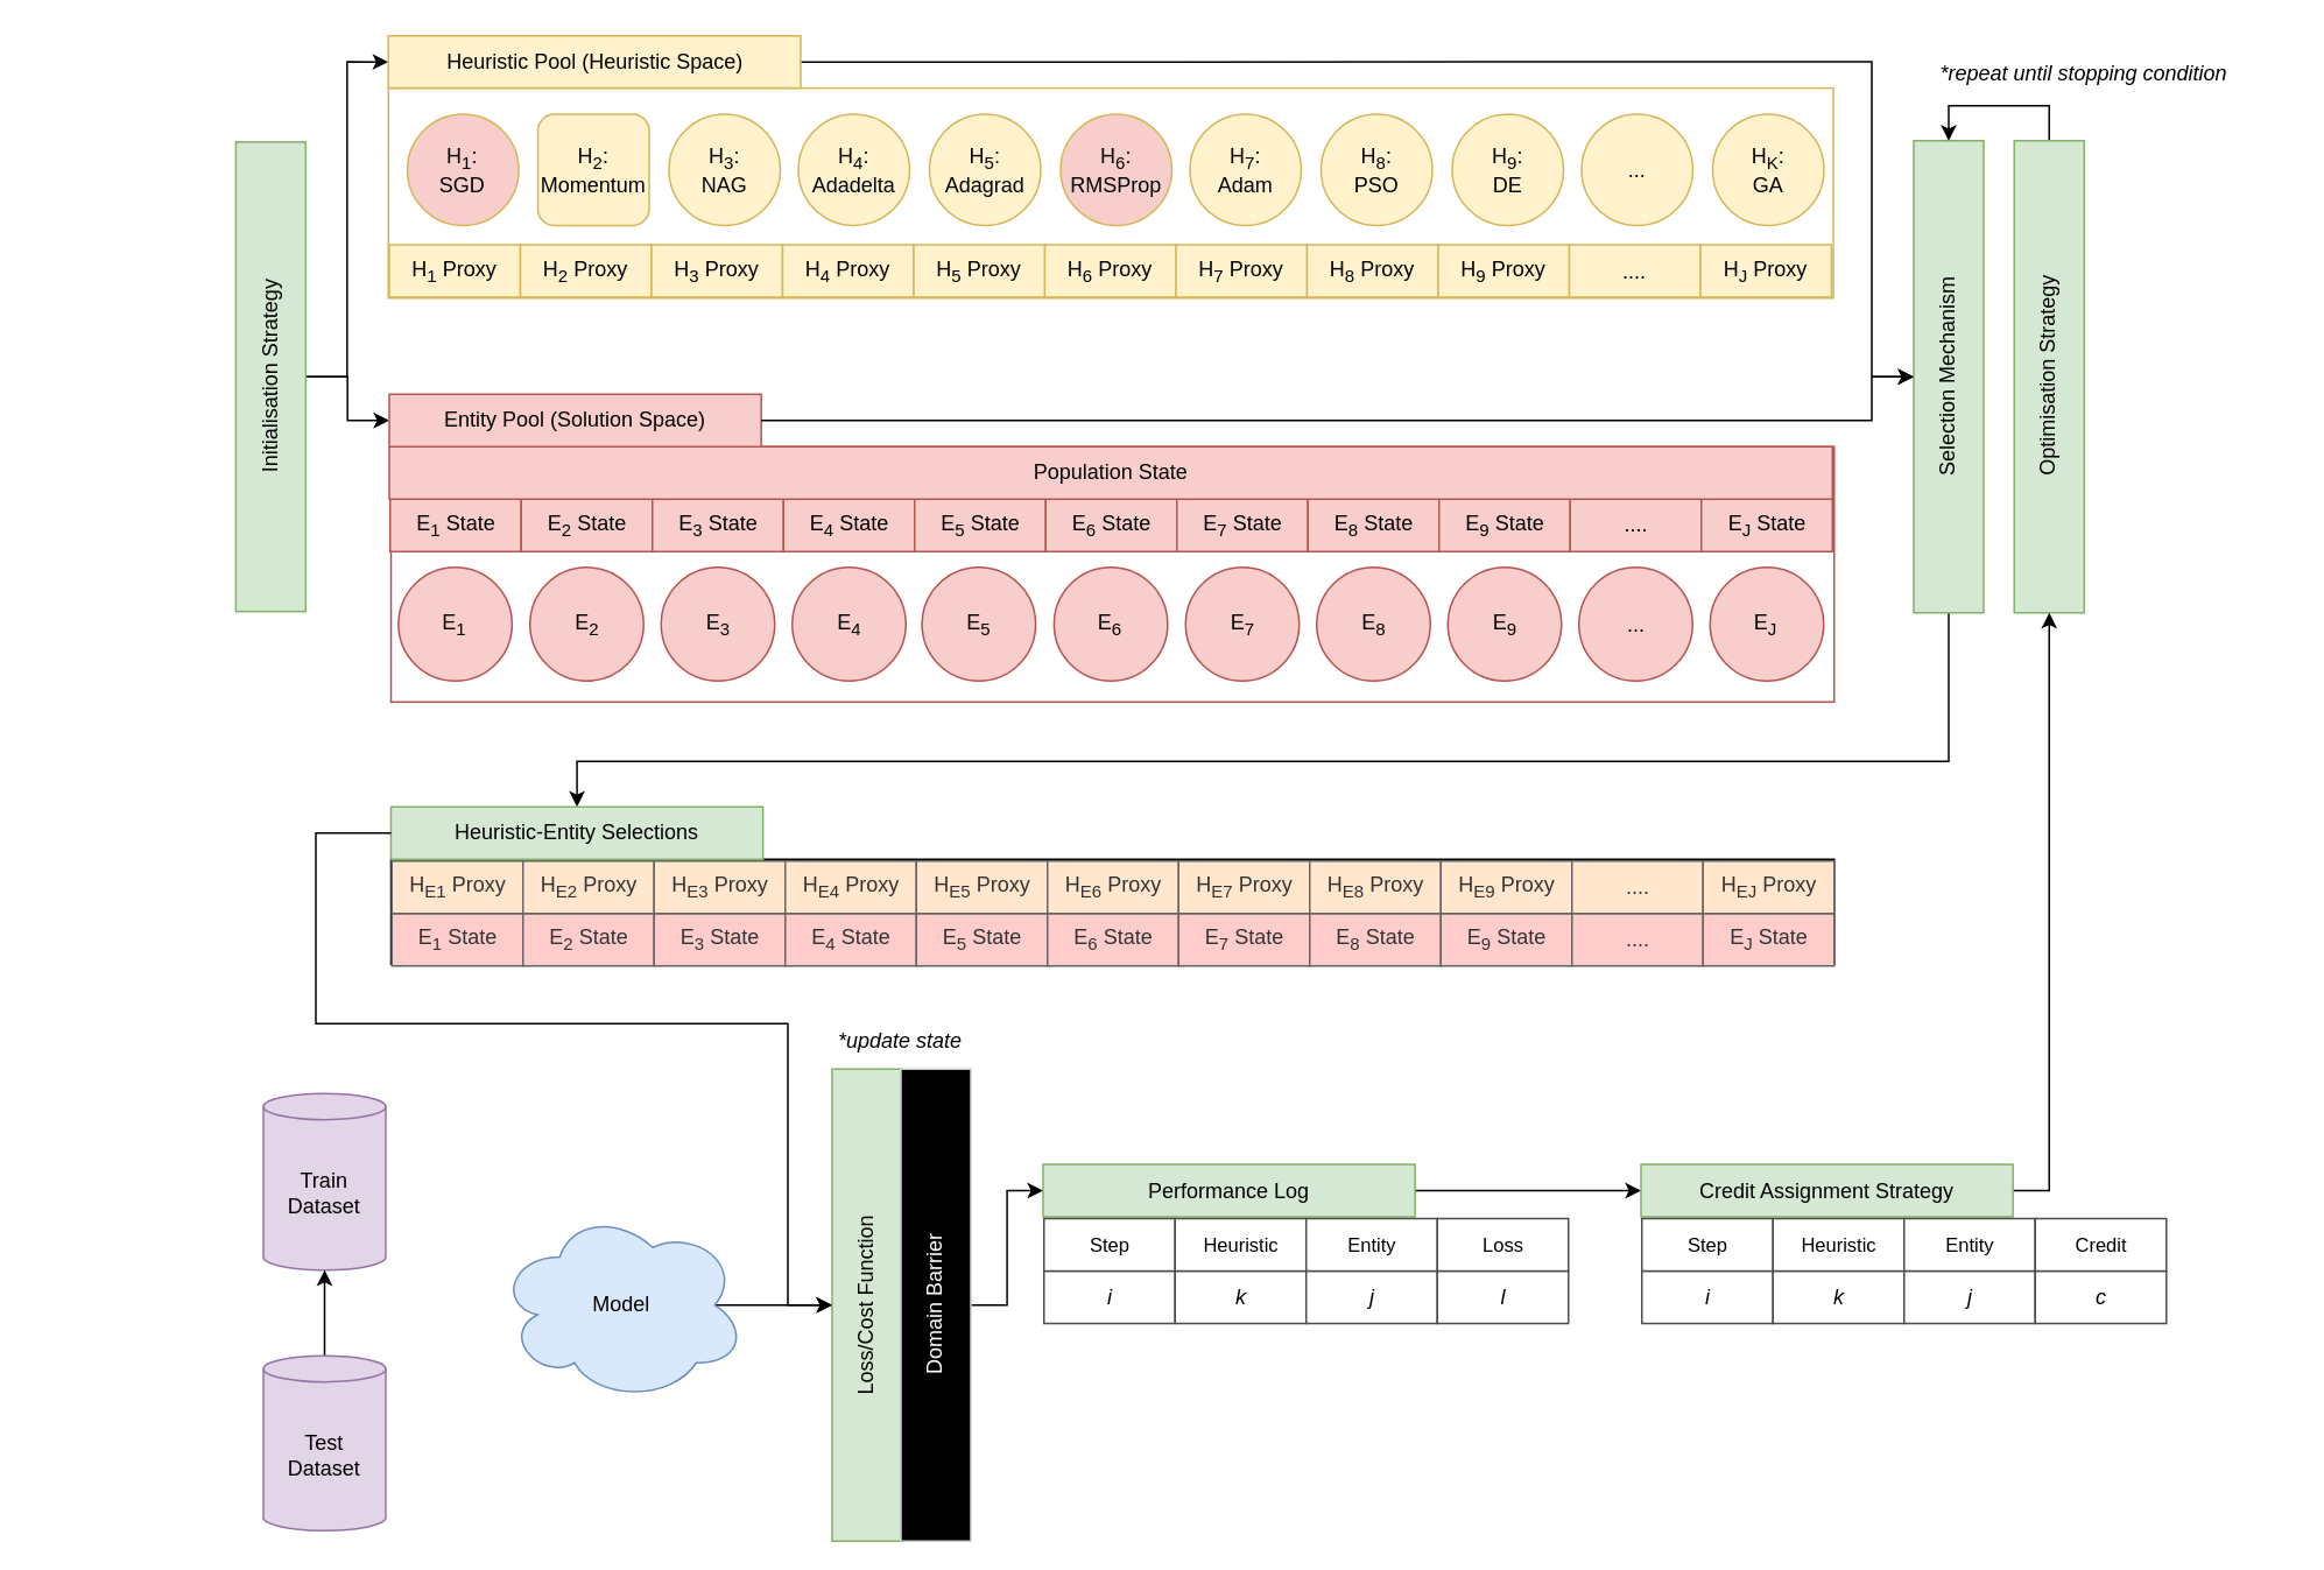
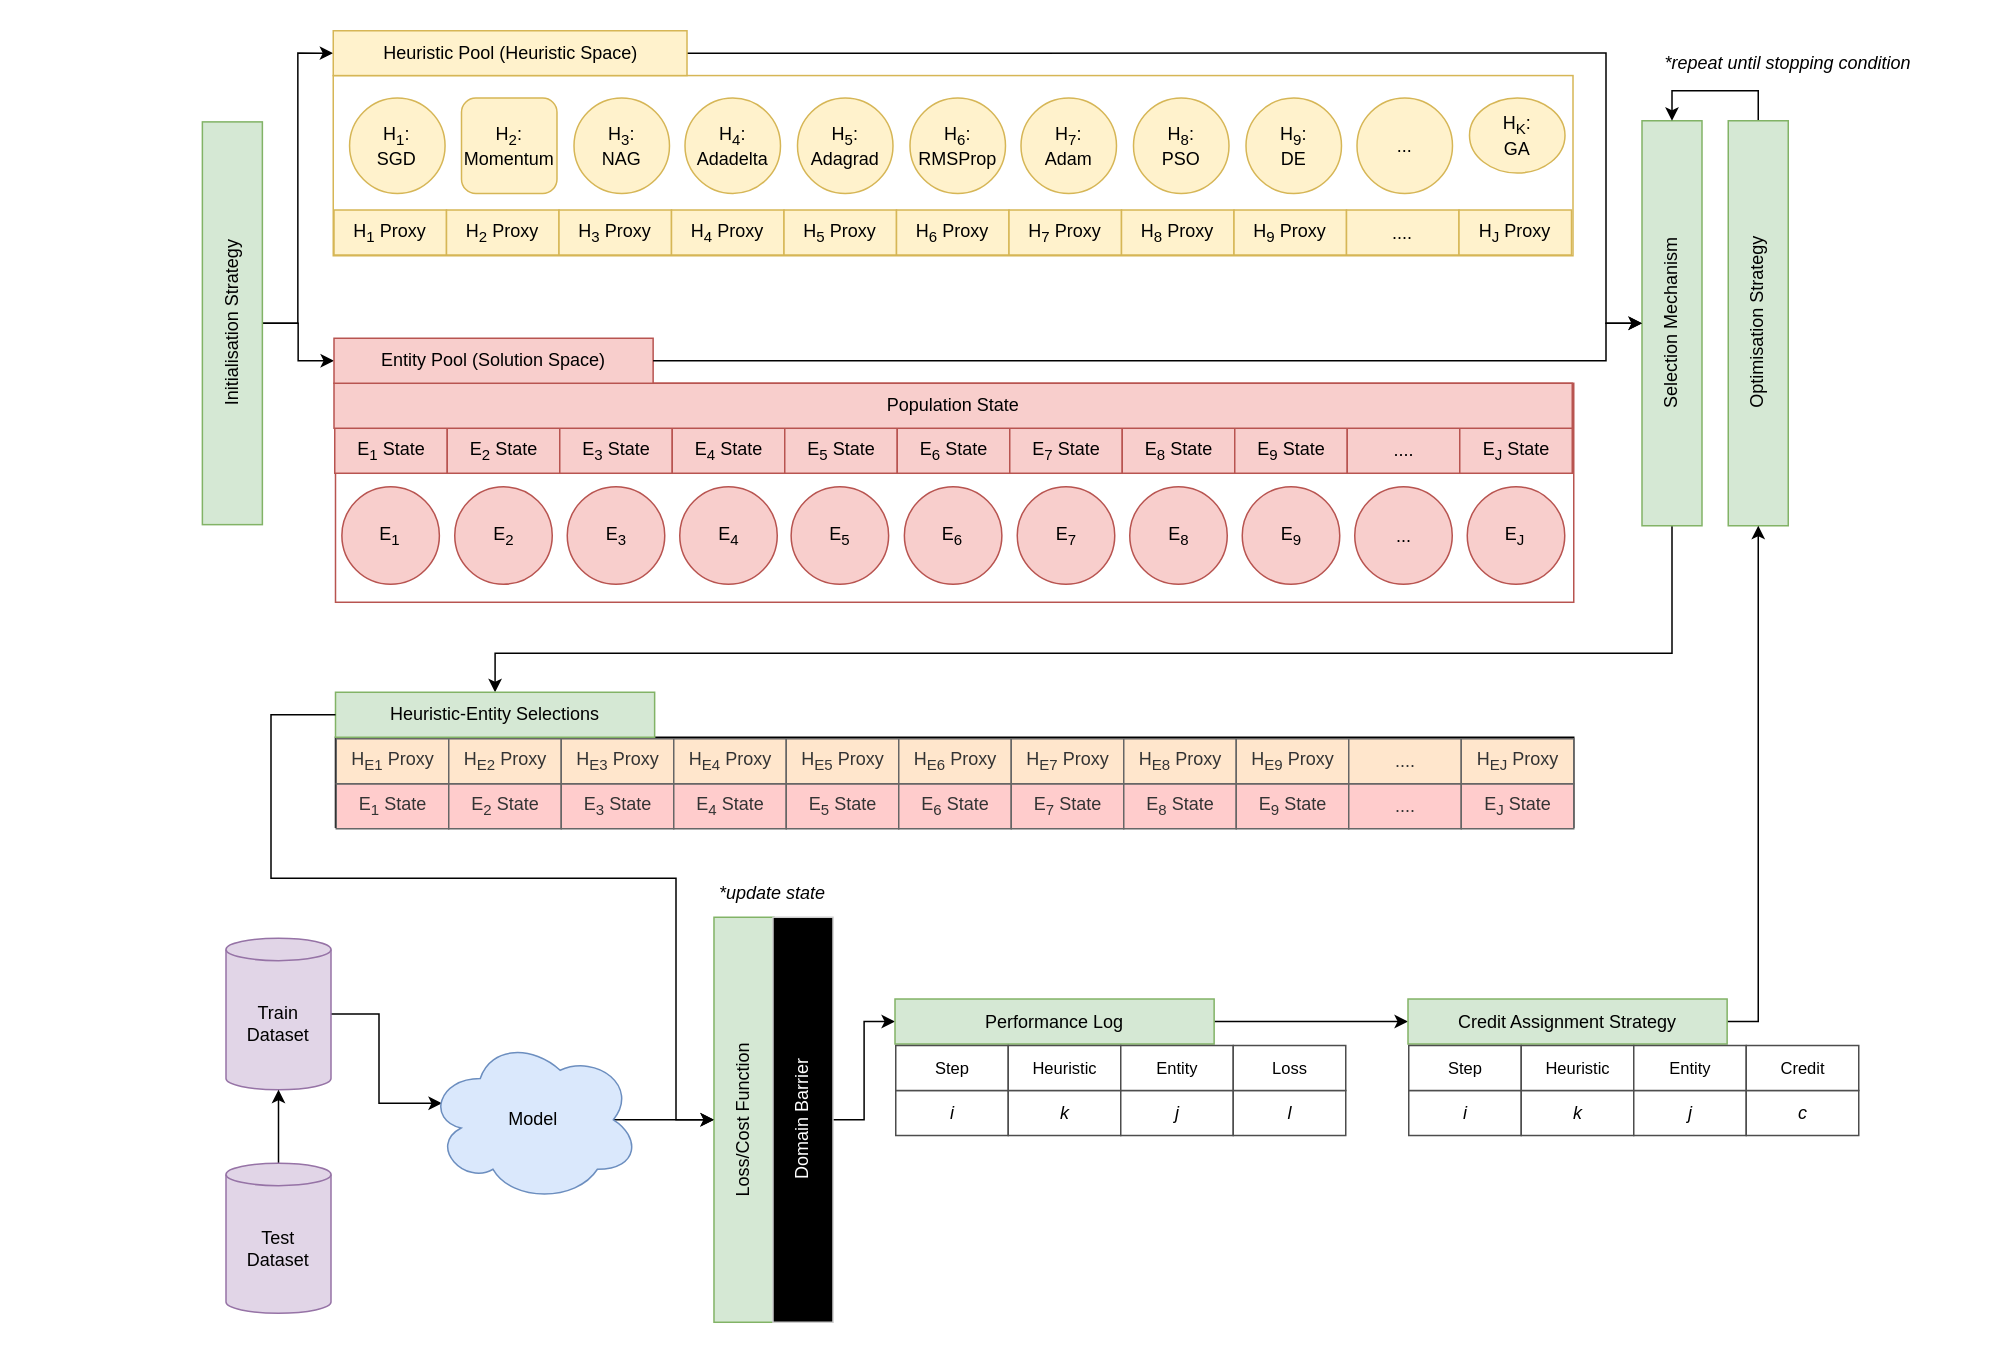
- <mxCell id="72" value="H&lt;sub&gt;1&lt;/sub&gt;:&lt;br&gt;SGD" style="ellipse;whiteSpace=wrap;html=1;aspect=fixed;fillColor=#f8cecc;strokeColor=#d6b656;fontStyle=0;" parent="1" vertex="1"><mxGeometry x="232.375" y="64.812" width="63.663" height="63.663" as="geometry" /></mxCell>
+ <mxCell id="72" value="H&lt;sub&gt;1&lt;/sub&gt;:&lt;br&gt;SGD" style="ellipse;whiteSpace=wrap;html=1;aspect=fixed;fillColor=#fff2cc;strokeColor=#d6b656;fontStyle=0" parent="1" vertex="1"><mxGeometry x="232.375" y="64.812" width="63.663" height="63.663" as="geometry" /></mxCell>
- <mxCell id="77" value="H&lt;sub&gt;6&lt;/sub&gt;:&lt;br&gt;RMSProp" style="ellipse;whiteSpace=wrap;html=1;aspect=fixed;fillColor=#f8cecc;strokeColor=#d6b656;fontStyle=0;" parent="1" vertex="1"><mxGeometry x="606" y="64.812" width="63.663" height="63.663" as="geometry" /></mxCell>
+ <mxCell id="77" value="H&lt;sub&gt;6&lt;/sub&gt;:&lt;br&gt;RMSProp" style="ellipse;whiteSpace=wrap;html=1;aspect=fixed;fillColor=#fff2cc;strokeColor=#d6b656;fontStyle=0" parent="1" vertex="1"><mxGeometry x="606" y="64.812" width="63.663" height="63.663" as="geometry" /></mxCell>
- <mxCell id="83" value="H&lt;sub&gt;K&lt;/sub&gt;:&lt;br&gt;GA" style="ellipse;whiteSpace=wrap;html=1;aspect=fixed;fillColor=#fff2cc;strokeColor=#d6b656;fontStyle=0" parent="1" vertex="1"><mxGeometry x="979" y="64.812" width="63.663" height="63.663" as="geometry" /></mxCell>
+ <mxCell id="83" value="H&lt;sub&gt;K&lt;/sub&gt;:&lt;br&gt;GA" style="ellipse;whiteSpace=wrap;html=1;aspect=fixed;fillColor=#fff2cc;strokeColor=#d6b656;fontStyle=0" parent="1" vertex="1"><mxGeometry x="979" y="64.812" width="63.663" height="50" as="geometry" /></mxCell>
+ <mxCell id="85" style="edgeStyle=orthogonalEdgeStyle;rounded=0;orthogonalLoop=1;jettySize=auto;html=1;exitX=1;exitY=0.5;exitDx=0;exitDy=0;exitPerimeter=0;entryX=0.07;entryY=0.4;entryDx=0;entryDy=0;entryPerimeter=0;fontStyle=0" parent="1" source="86" target="88" edge="1"><mxGeometry relative="1" as="geometry" /></mxCell>
